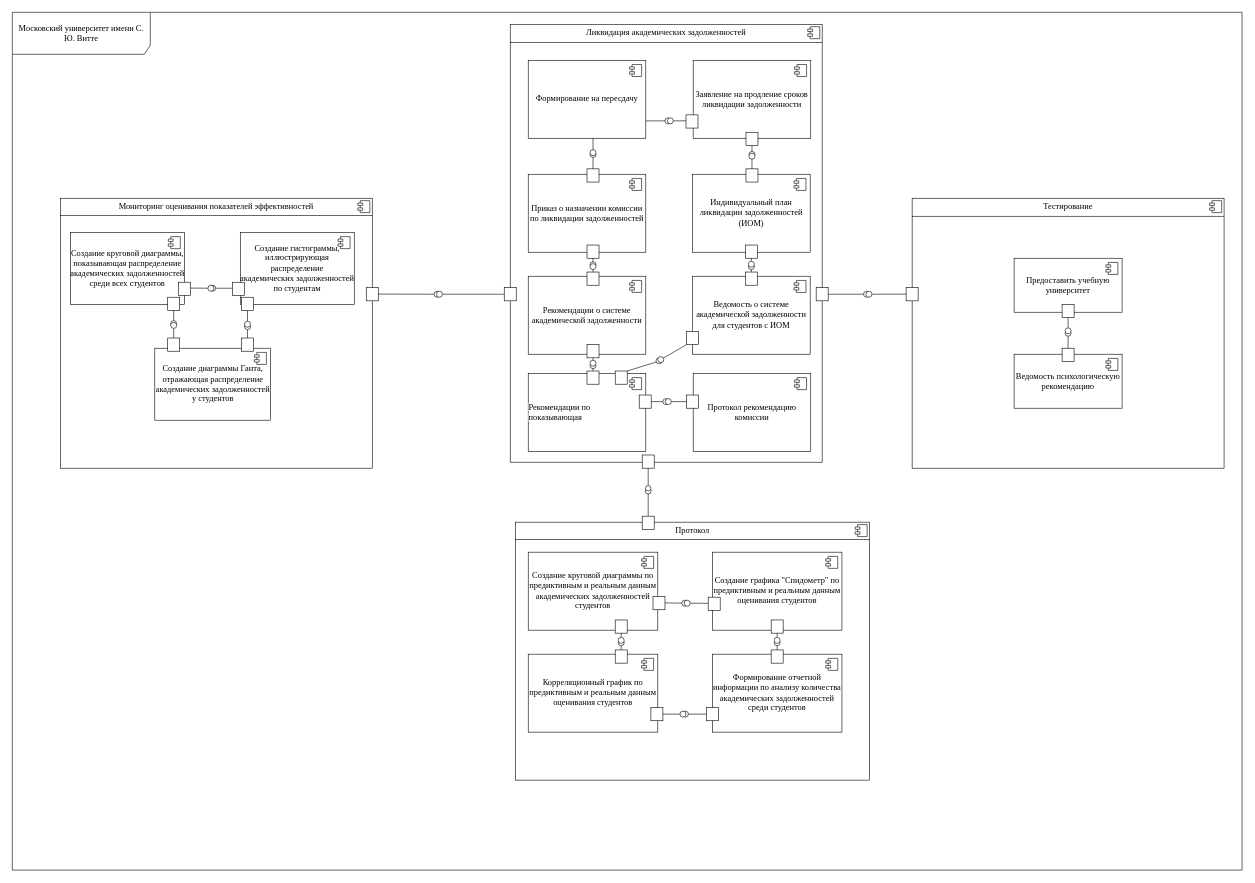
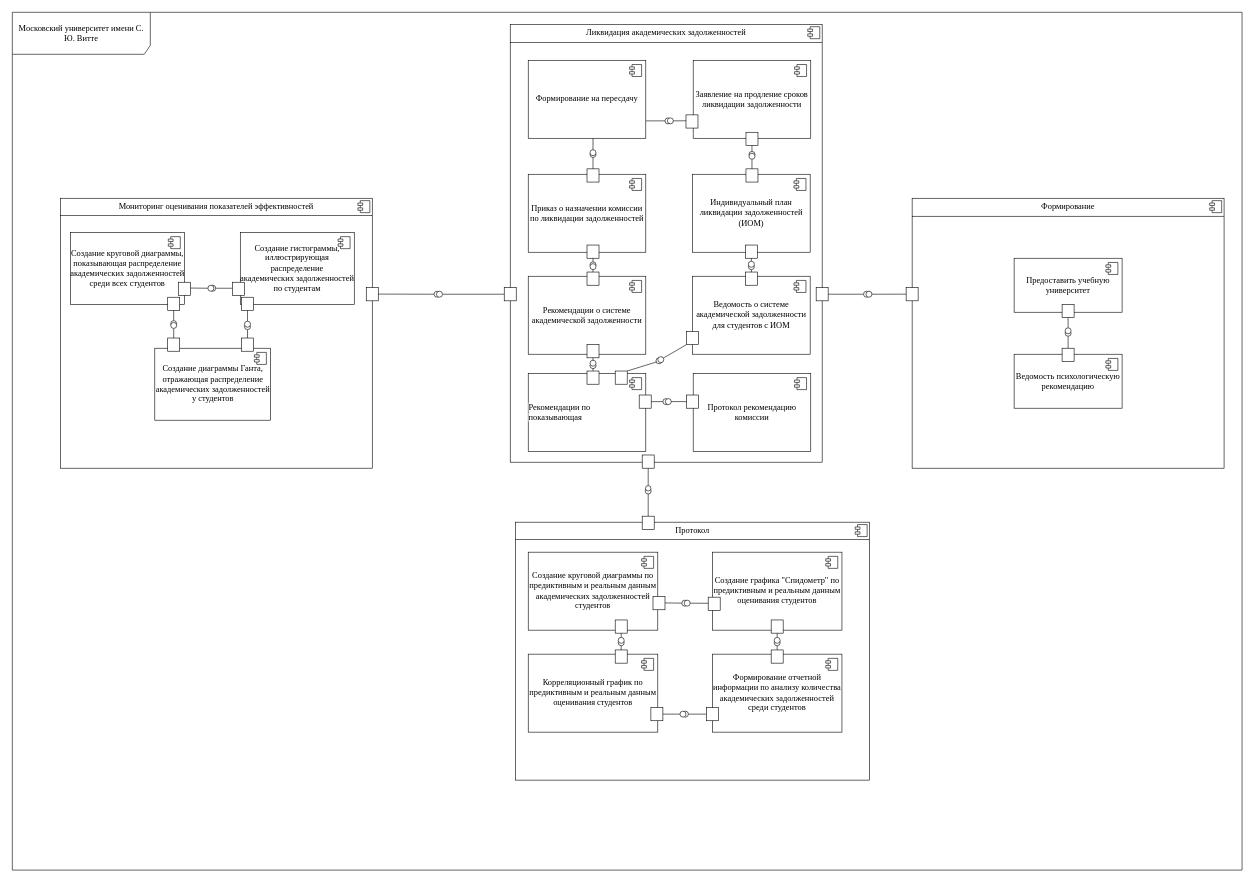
- <mxCell id="9" value="&lt;p style=&quot;margin:0px;margin-top:6px;text-align:center;&quot;&gt;&lt;span style=&quot;background-color: transparent; text-align: left; font-size: 14px;&quot;&gt;&lt;font face=&quot;Times New Roman&quot;&gt;Тестирование&lt;/font&gt;&lt;/span&gt;&lt;/p&gt;&lt;hr size=&quot;1&quot; style=&quot;border-style:solid;&quot;&gt;&lt;p style=&quot;margin:0px;margin-left:8px;&quot;&gt;&lt;br&gt;&lt;/p&gt;" style="align=left;overflow=fill;html=1;dropTarget=0;whiteSpace=wrap;" parent="1" vertex="1"><mxGeometry x="1520" y="330" width="520" height="450" as="geometry" /></mxCell>
+ <mxCell id="9" value="&lt;p style=&quot;margin:0px;margin-top:6px;text-align:center;&quot;&gt;&lt;span style=&quot;background-color: transparent; text-align: left; font-size: 14px;&quot;&gt;&lt;font face=&quot;Times New Roman&quot;&gt;Формирование&lt;/font&gt;&lt;/span&gt;&lt;/p&gt;&lt;hr size=&quot;1&quot; style=&quot;border-style:solid;&quot;&gt;&lt;p style=&quot;margin:0px;margin-left:8px;&quot;&gt;&lt;br&gt;&lt;/p&gt;" style="align=left;overflow=fill;html=1;dropTarget=0;whiteSpace=wrap;" parent="1" vertex="1"><mxGeometry x="1520" y="330" width="520" height="450" as="geometry" /></mxCell>
